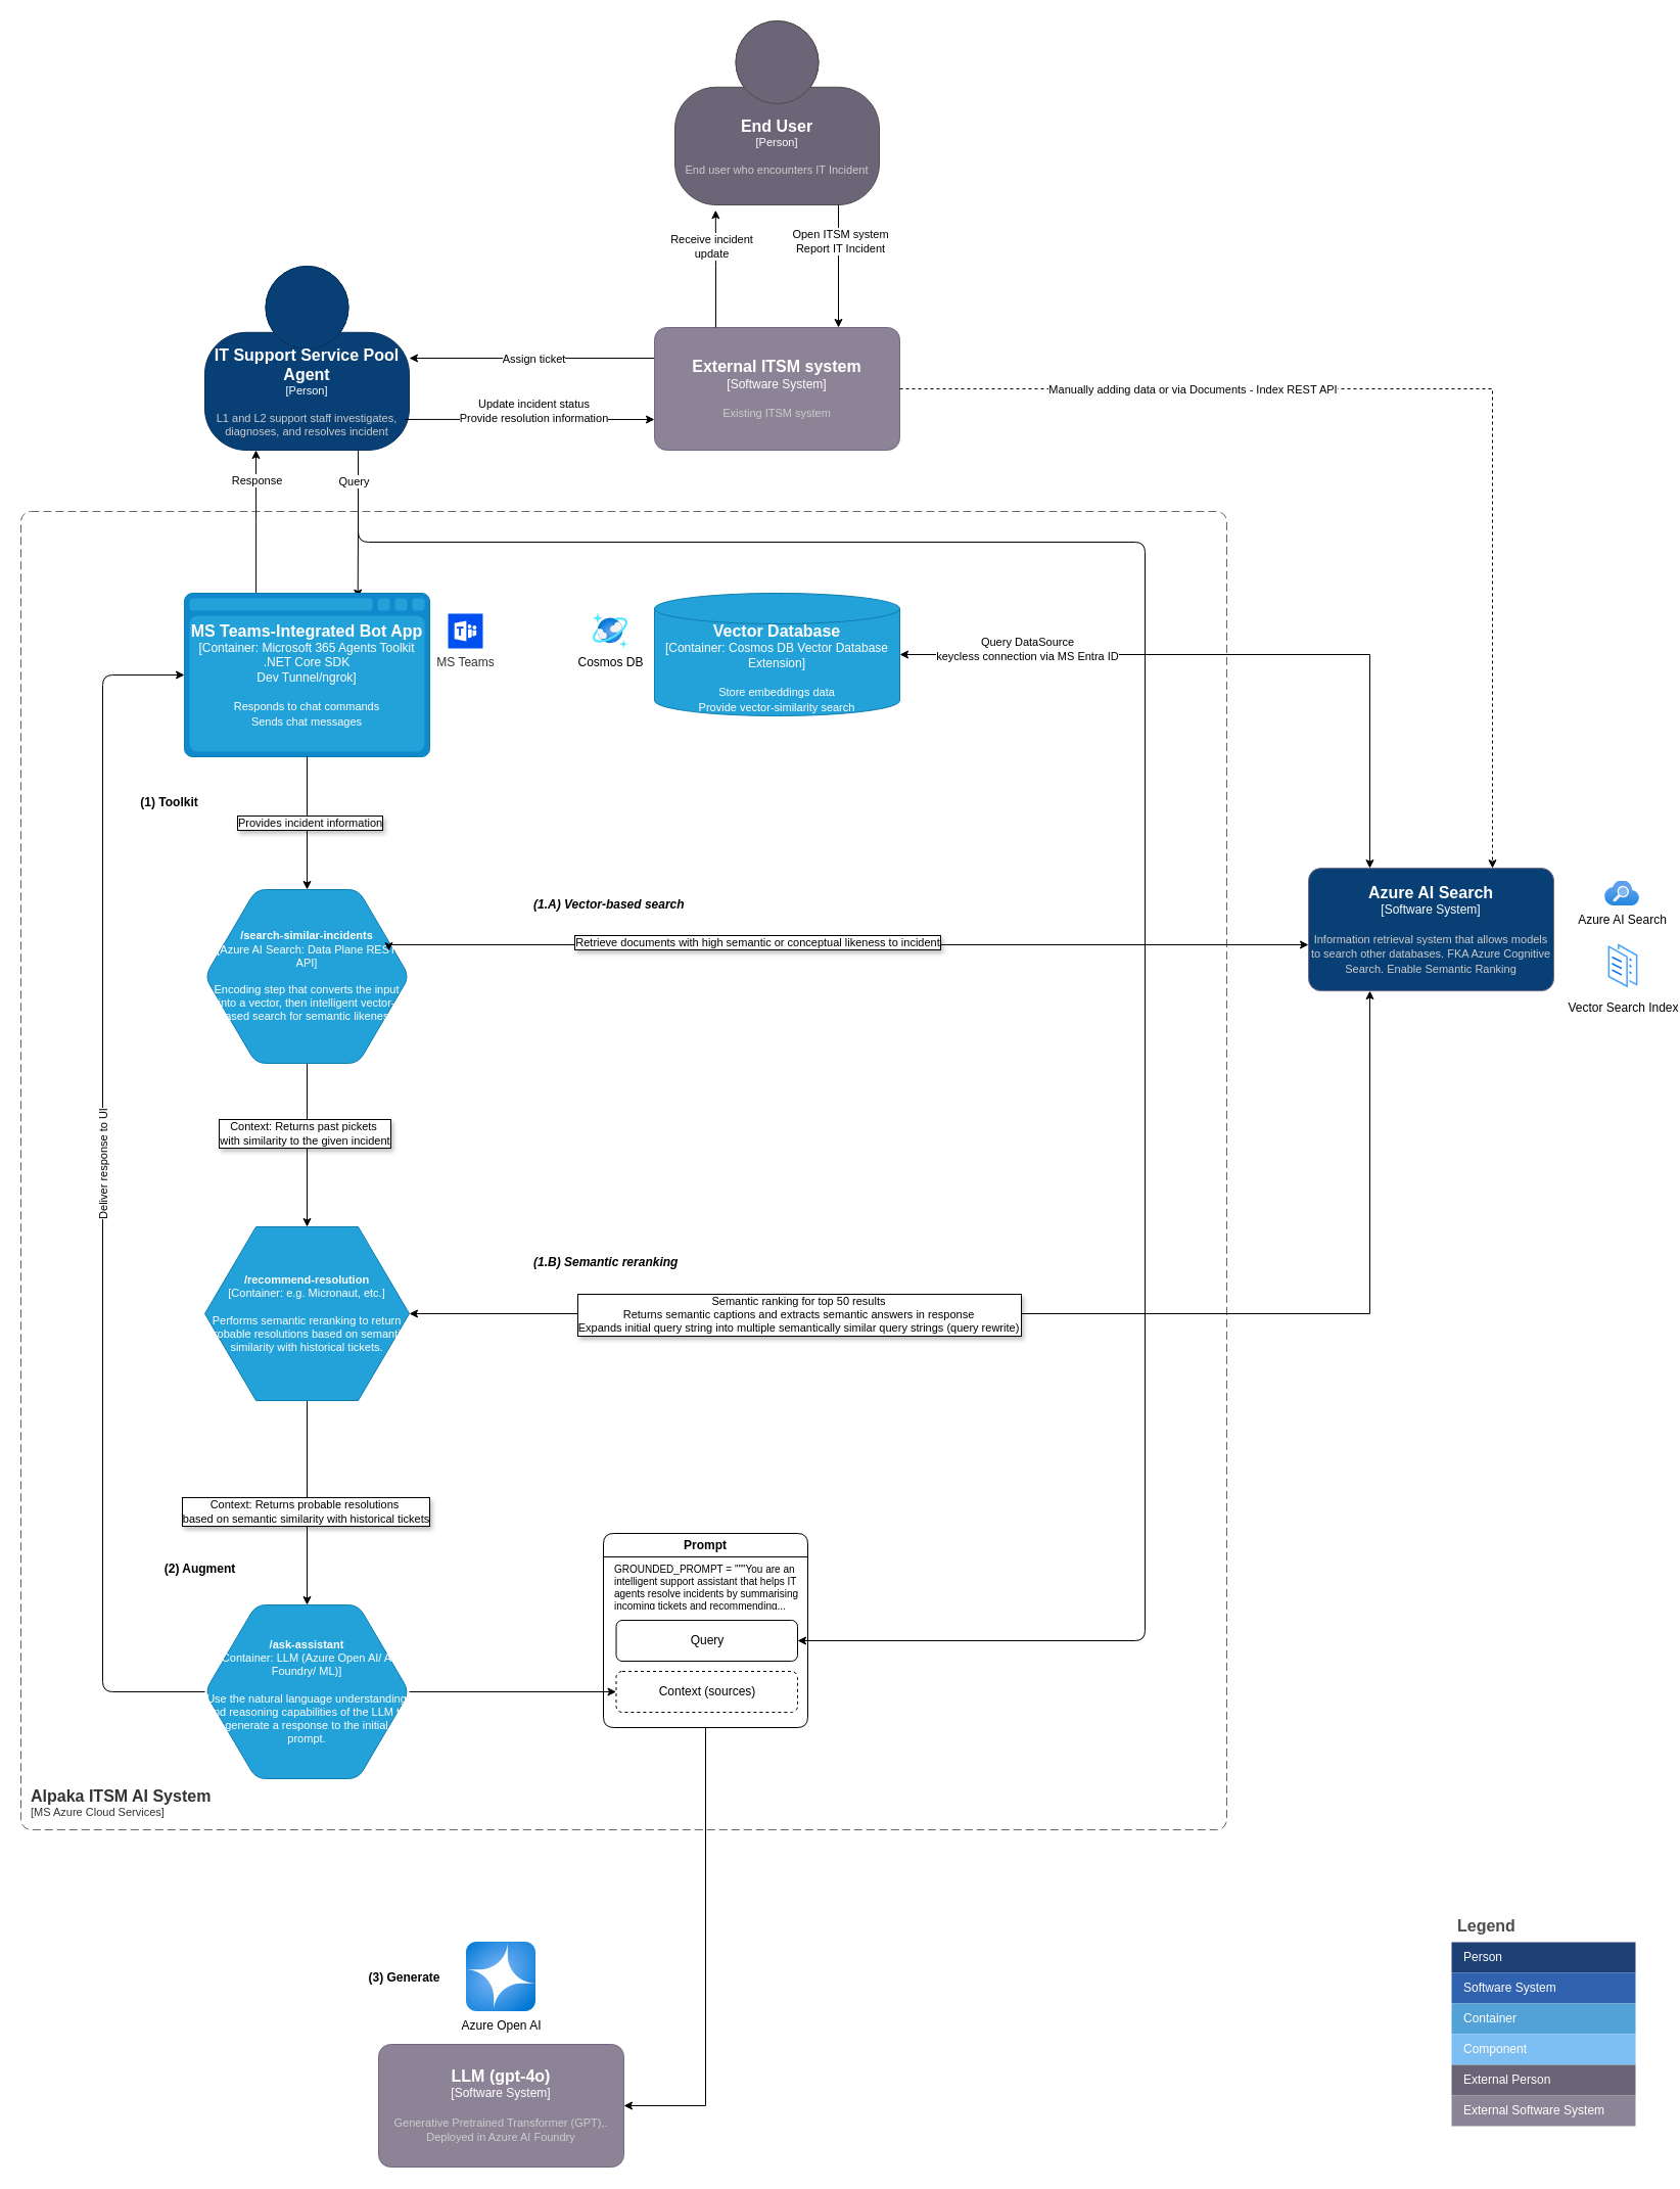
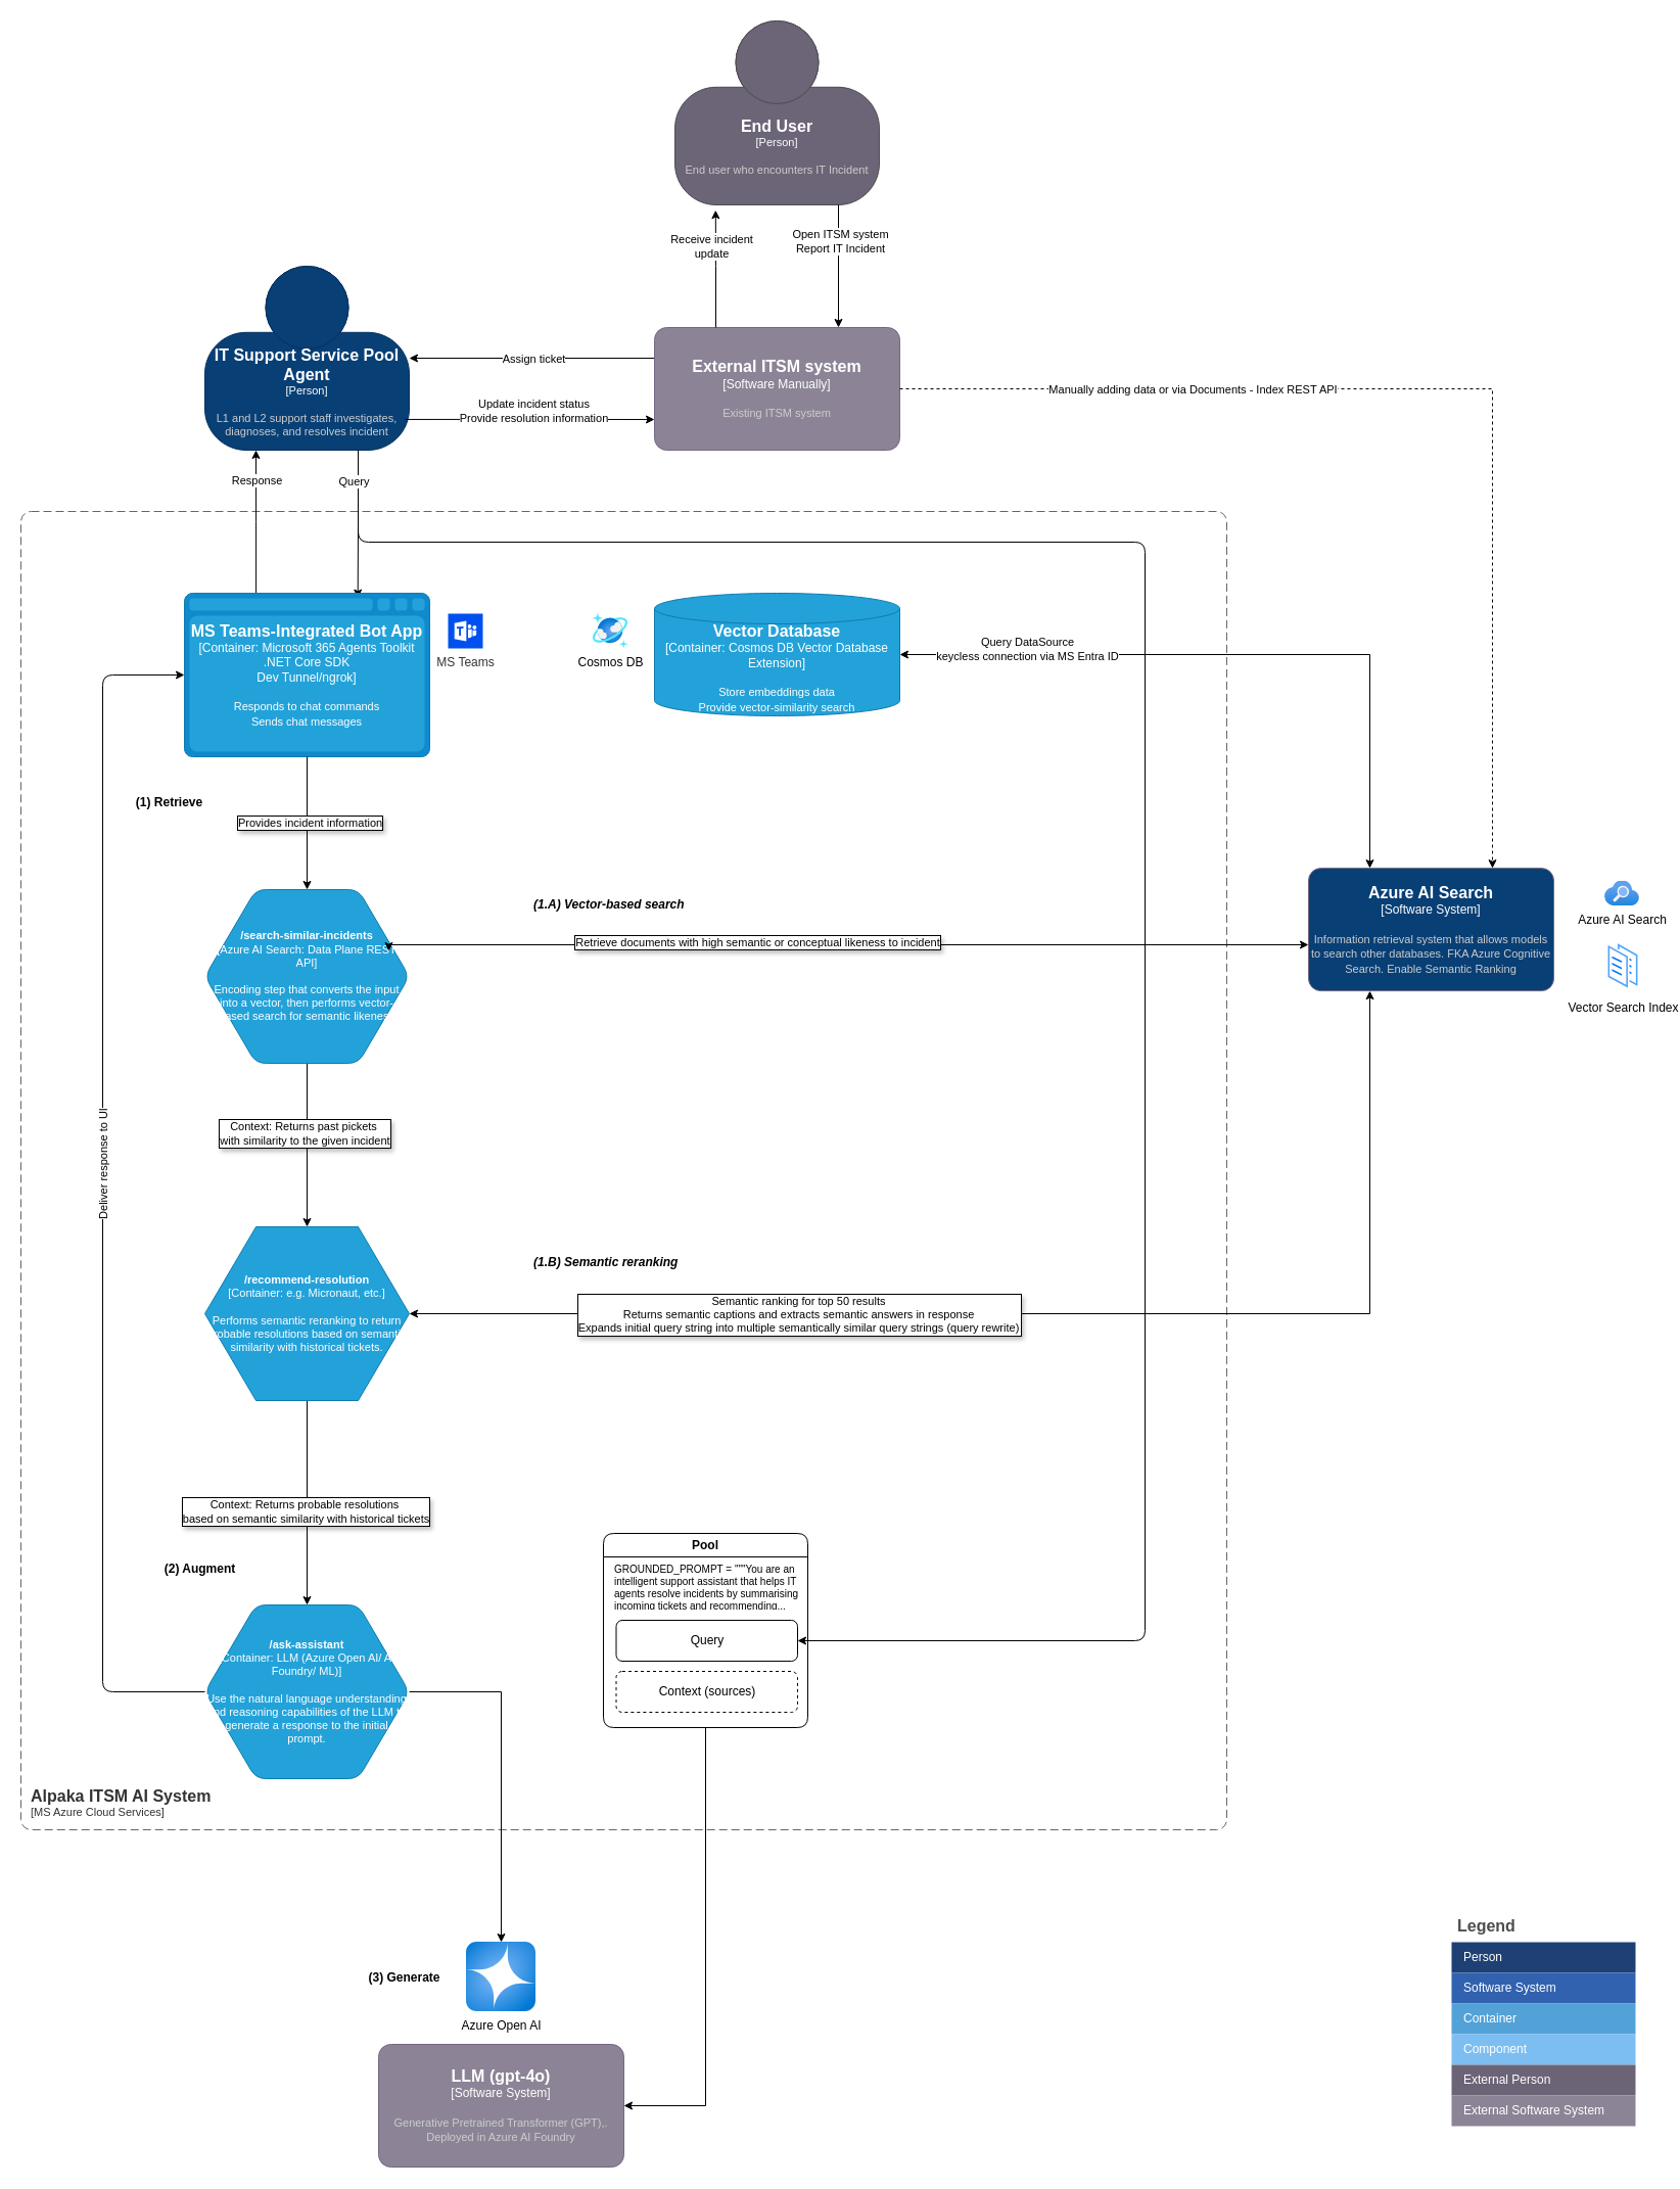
- <mxCell id="21" value="&lt;font style=&quot;font-size: 16px&quot;&gt;&lt;b&gt;External ITSM system&lt;/b&gt;&lt;/font&gt;&lt;div&gt;[Software System]&lt;/div&gt;&lt;br&gt;&lt;div&gt;&lt;font style=&quot;font-size: 11px&quot;&gt;&lt;font color=&quot;#cccccc&quot;&gt;Existing ITSM system&lt;/font&gt;&lt;/div&gt;" style="rounded=1;whiteSpace=wrap;html=1;labelBackgroundColor=none;fillColor=#8C8496;fontColor=#ffffff;align=center;arcSize=10;strokeColor=#736782;metaEdit=1;resizable=0;points=[[0.25,0,0],[0.5,0,0],[0.75,0,0],[1,0.25,0],[1,0.5,0],[1,0.75,0],[0.75,1,0],[0.5,1,0],[0.25,1,0],[0,0.75,0],[0,0.5,0],[0,0.25,0]];" parent="1" vertex="1"><mxGeometry x="640" y="320" width="240" height="120" as="geometry" /></mxCell>
+ <mxCell id="21" value="&lt;font style=&quot;font-size: 16px&quot;&gt;&lt;b&gt;External ITSM system&lt;/b&gt;&lt;/font&gt;&lt;div&gt;[Software Manually]&lt;/div&gt;&lt;br&gt;&lt;div&gt;&lt;font style=&quot;font-size: 11px&quot;&gt;&lt;font color=&quot;#cccccc&quot;&gt;Existing ITSM system&lt;/font&gt;&lt;/div&gt;" style="rounded=1;whiteSpace=wrap;html=1;labelBackgroundColor=none;fillColor=#8C8496;fontColor=#ffffff;align=center;arcSize=10;strokeColor=#736782;metaEdit=1;resizable=0;points=[[0.25,0,0],[0.5,0,0],[0.75,0,0],[1,0.25,0],[1,0.5,0],[1,0.75,0],[0.75,1,0],[0.5,1,0],[0.25,1,0],[0,0.75,0],[0,0.5,0],[0,0.25,0]];" parent="1" vertex="1"><mxGeometry x="640" y="320" width="240" height="120" as="geometry" /></mxCell>
- <mxCell id="40" value="(1) Toolkit" style="text;html=1;align=center;verticalAlign=middle;resizable=0;points=[];autosize=1;strokeColor=none;fillColor=none;fontStyle=1;fontSize=12;" vertex="1" parent="1"><mxGeometry x="120" y="770" width="90" height="30" as="geometry" /></mxCell>
+ <mxCell id="40" value="(1) Retrieve" style="text;html=1;align=center;verticalAlign=middle;resizable=0;points=[];autosize=1;strokeColor=none;fillColor=none;fontStyle=1;fontSize=12;" vertex="1" parent="1"><mxGeometry x="120" y="770" width="90" height="30" as="geometry" /></mxCell>
- <mxCell id="24" value="&lt;font&gt;&lt;b&gt;/search-similar-incidents&lt;/b&gt;&lt;/font&gt;&lt;div&gt;[Azure AI Search:&amp;nbsp;Data Plane REST API]&lt;/div&gt;&lt;br&gt;&lt;div&gt;&lt;font&gt;&lt;font&gt;Encoding step that converts the input into a vector, then intelligent vector-based search for semantic likeness&lt;/font&gt;&lt;/font&gt;&lt;/div&gt;" style="shape=hexagon;size=50;perimeter=hexagonPerimeter2;whiteSpace=wrap;html=1;fixedSize=1;rounded=1;labelBackgroundColor=none;fillColor=#23A2D9;fontSize=11;fontColor=#FFFFFF;align=center;strokeColor=#0E7DAD;metaEdit=1;points=[[0.5,0,0],[1,0.25,0],[1,0.5,0],[1,0.75,0],[0.5,1,0],[0,0.75,0],[0,0.5,0],[0,0.25,0]];resizable=0;fixedWidth=0;spacing=2;" parent="1" vertex="1"><mxGeometry x="200" y="870" width="200" height="170" as="geometry" /></mxCell>
+ <mxCell id="24" value="&lt;font&gt;&lt;b&gt;/search-similar-incidents&lt;/b&gt;&lt;/font&gt;&lt;div&gt;[Azure AI Search:&amp;nbsp;Data Plane REST API]&lt;/div&gt;&lt;br&gt;&lt;div&gt;&lt;font&gt;&lt;font&gt;Encoding step that converts the input into a vector, then performs vector-based search for semantic likeness&lt;/font&gt;&lt;/font&gt;&lt;/div&gt;" style="shape=hexagon;size=50;perimeter=hexagonPerimeter2;whiteSpace=wrap;html=1;fixedSize=1;rounded=1;labelBackgroundColor=none;fillColor=#23A2D9;fontSize=11;fontColor=#FFFFFF;align=center;strokeColor=#0E7DAD;metaEdit=1;points=[[0.5,0,0],[1,0.25,0],[1,0.5,0],[1,0.75,0],[0.5,1,0],[0,0.75,0],[0,0.5,0],[0,0.25,0]];resizable=0;fixedWidth=0;spacing=2;" parent="1" vertex="1"><mxGeometry x="200" y="870" width="200" height="170" as="geometry" /></mxCell>
- <mxCell id="53" value="Prompt" style="swimlane;whiteSpace=wrap;html=1;rounded=1;" vertex="1" parent="52"><mxGeometry width="200" height="190" as="geometry"><mxRectangle x="980" y="140" width="80" height="30" as="alternateBounds" /></mxGeometry></mxCell>
+ <mxCell id="53" value="Pool" style="swimlane;whiteSpace=wrap;html=1;rounded=1;" vertex="1" parent="52"><mxGeometry width="200" height="190" as="geometry"><mxRectangle x="980" y="140" width="80" height="30" as="alternateBounds" /></mxGeometry></mxCell>
- <mxCell id="25" style="edgeStyle=orthogonalEdgeStyle;rounded=0;orthogonalLoop=1;jettySize=auto;html=1;" edge="1" parent="1" source="26" target="56"><mxGeometry relative="1" as="geometry" /></mxCell>
+ <mxCell id="25" style="edgeStyle=orthogonalEdgeStyle;rounded=0;orthogonalLoop=1;jettySize=auto;html=1;" edge="1" parent="1" source="26" target="48"><mxGeometry relative="1" as="geometry" /></mxCell>
